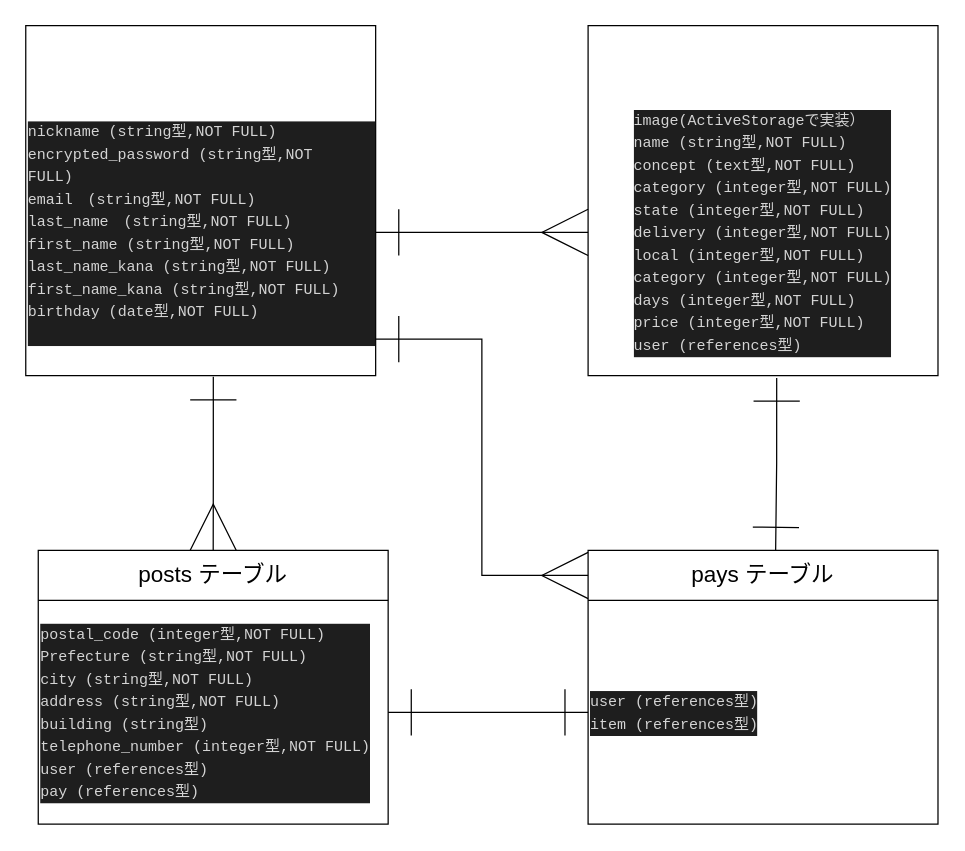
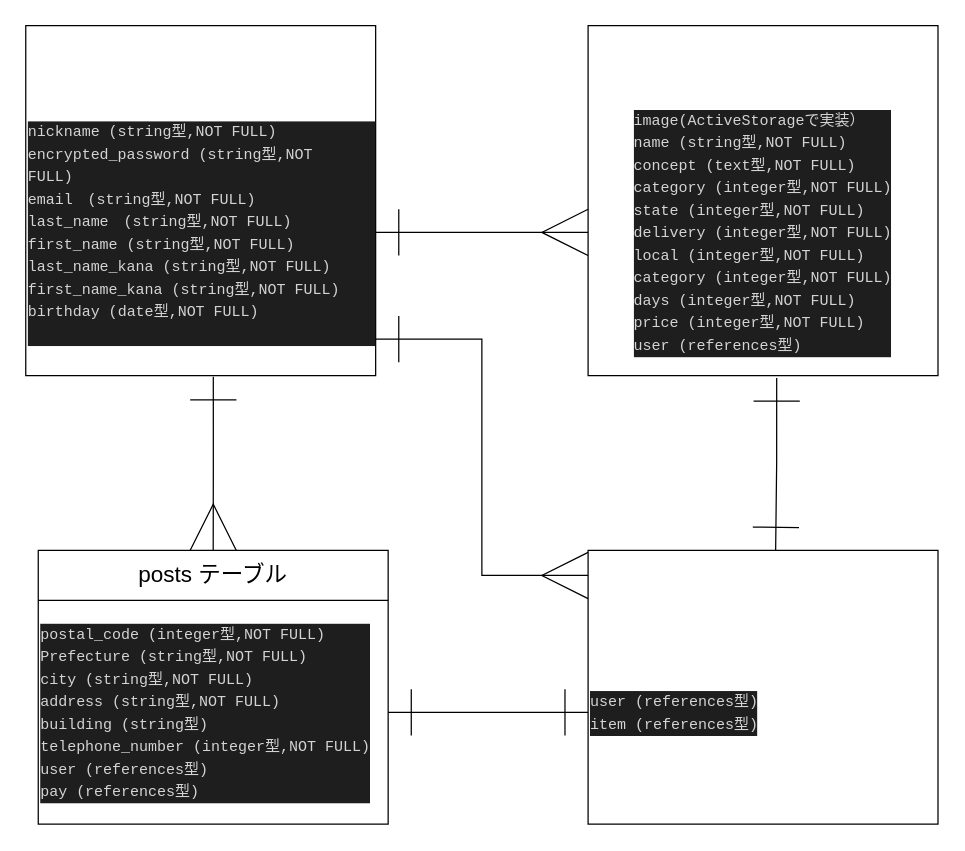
- <mxCell id="12" value="&lt;font style=&quot;font-size: 18px&quot;&gt;pays テーブル&lt;/font&gt;" style="shape=partialRectangle;html=1;whiteSpace=wrap;connectable=0;overflow=hidden;fillColor=none;top=0;left=0;bottom=0;right=0;" parent="11" vertex="1"><mxGeometry width="280" height="40" as="geometry" /></mxCell>
